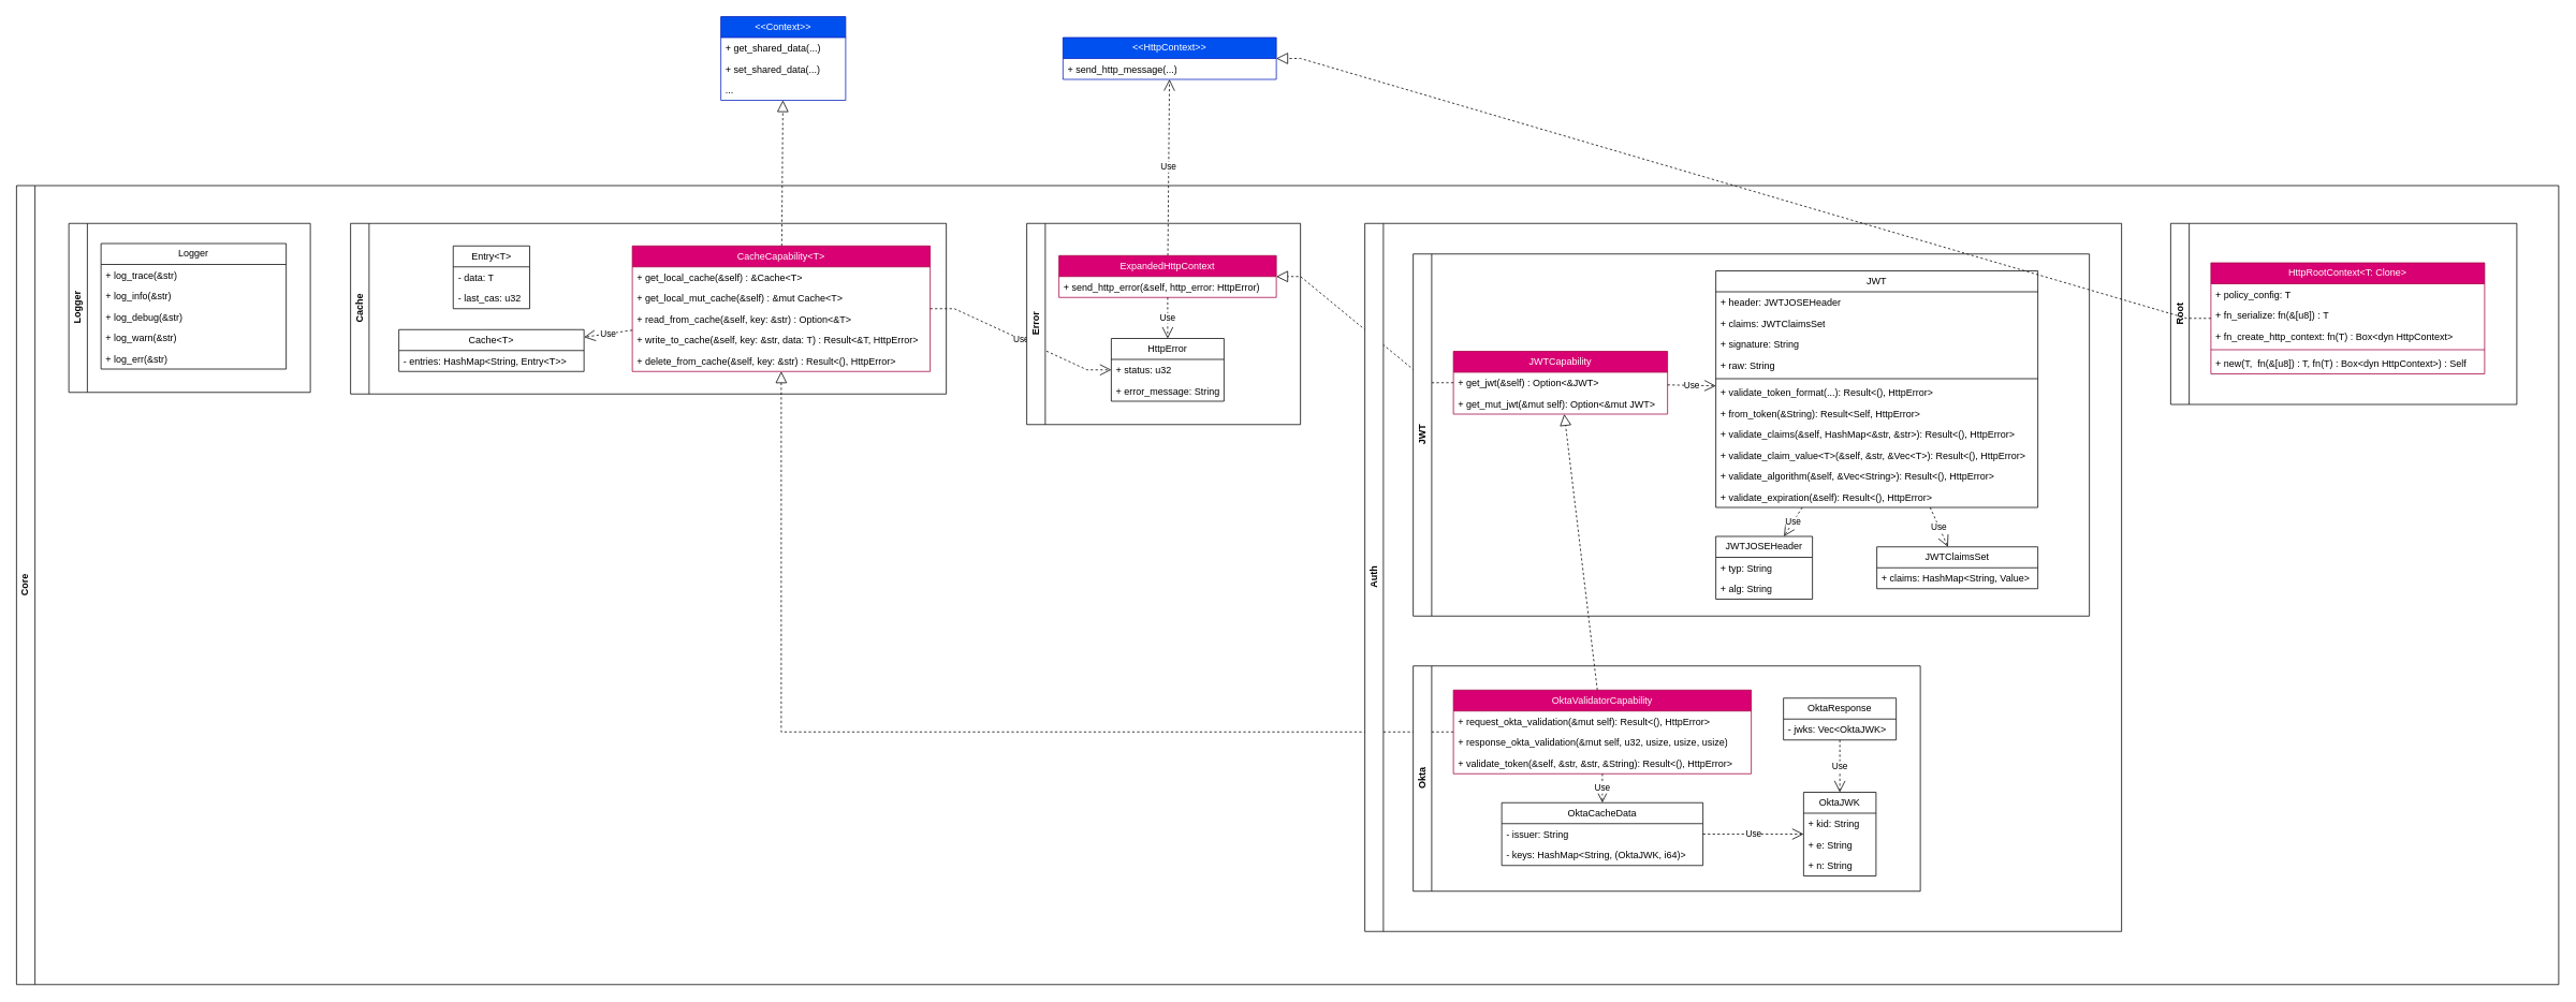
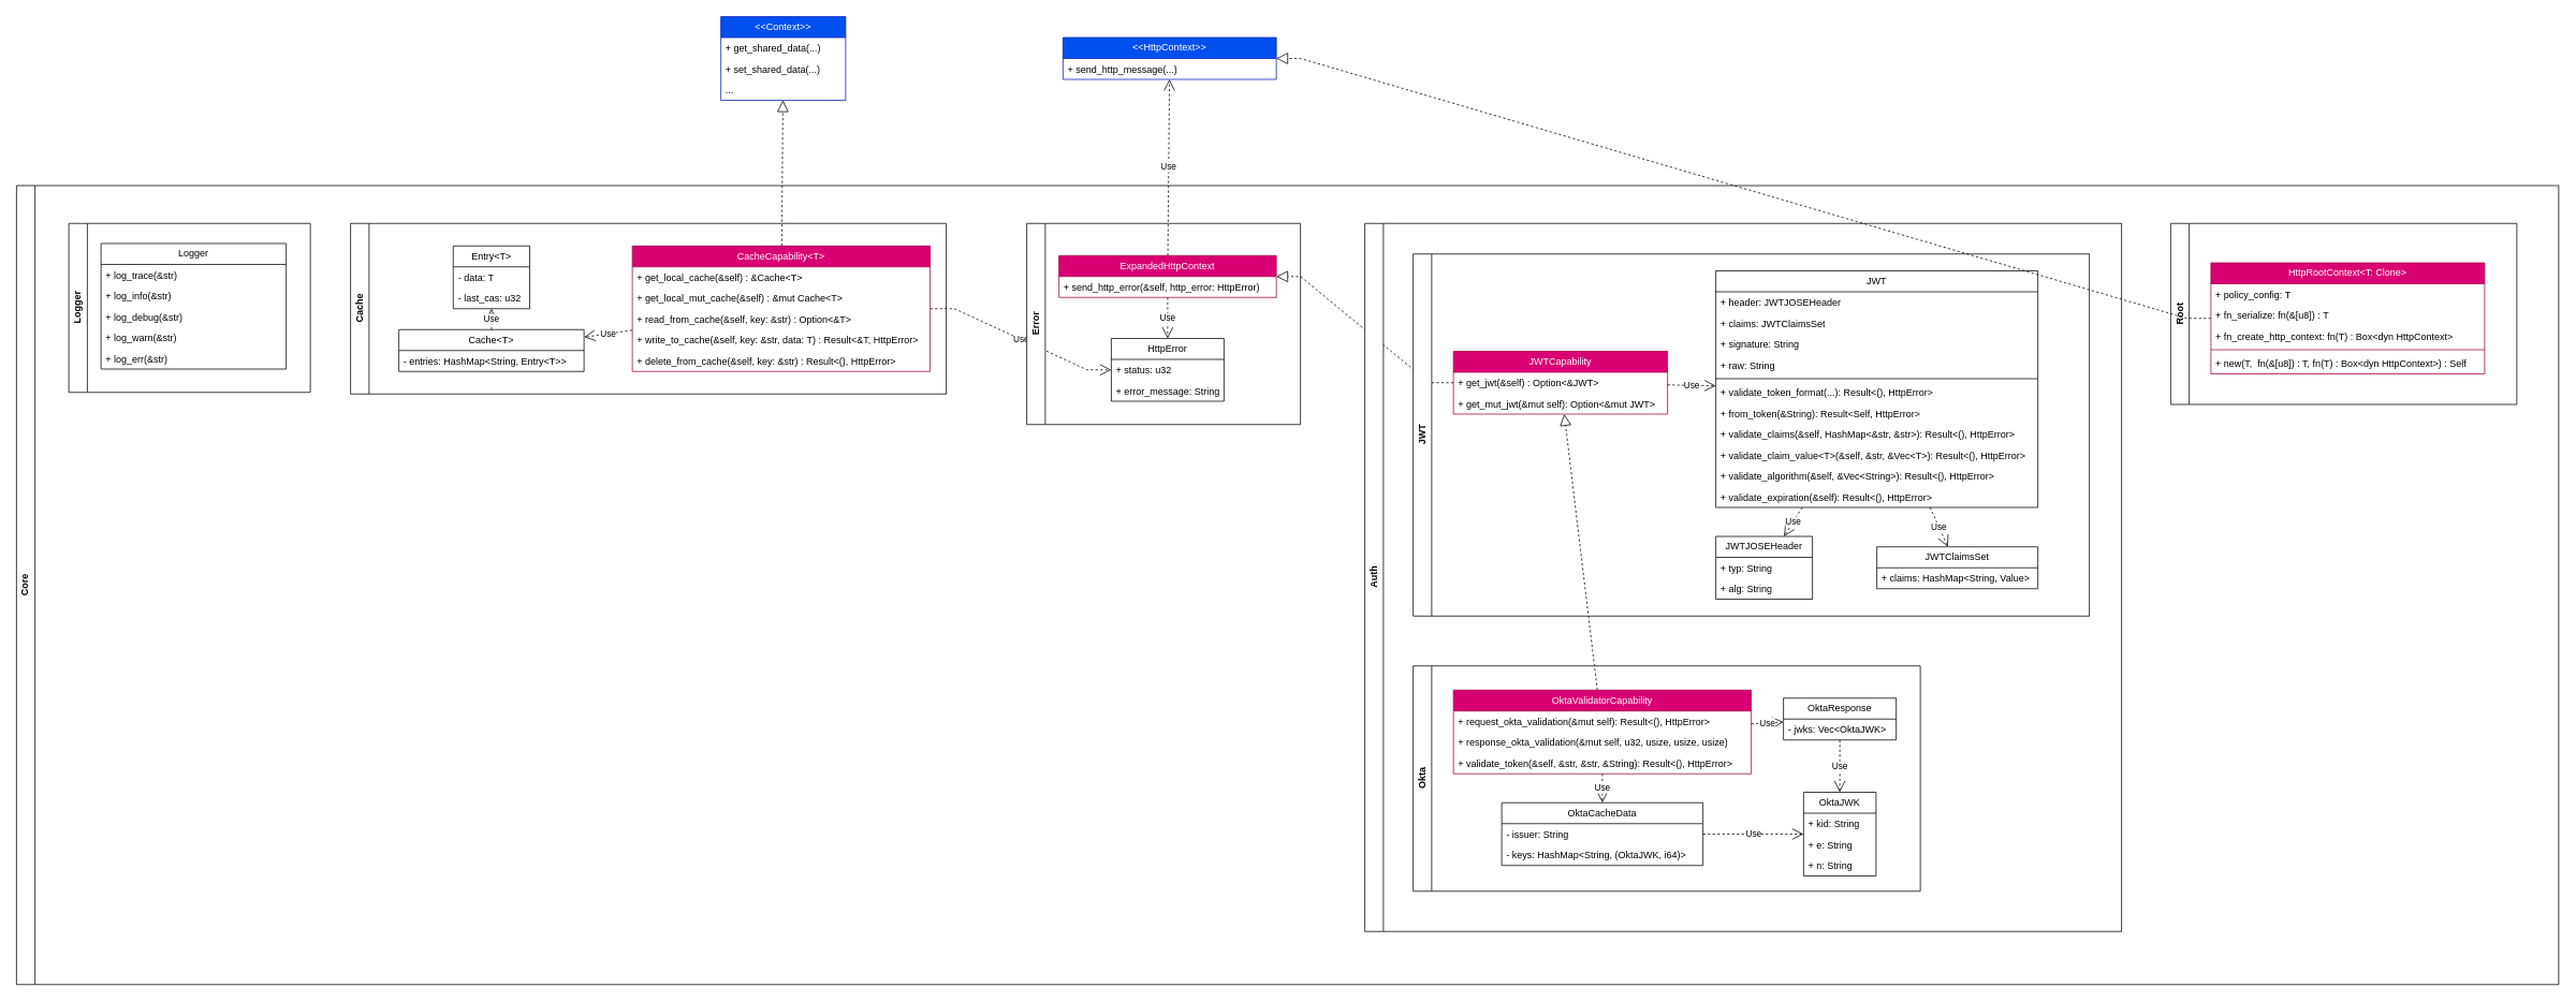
+ <mxCell id="4" value="Use" style="endArrow=open;endSize=12;dashed=1;html=1;rounded=0;" parent="1" source="2" target="22" edge="1"><mxGeometry width="160" relative="1" as="geometry"><mxPoint x="465" y="606" as="sourcePoint" /><mxPoint x="345" y="576" as="targetPoint" /></mxGeometry></mxCell>
+ <mxCell id="86" value="Use" style="endArrow=open;endSize=12;dashed=1;html=1;rounded=0;" edge="1" parent="74" source="82" target="75"><mxGeometry width="160" relative="1" as="geometry"><mxPoint x="540" y="102" as="sourcePoint" /><mxPoint x="540" y="167" as="targetPoint" /></mxGeometry></mxCell>
- <mxCell id="25" value="" style="endArrow=block;dashed=1;endFill=0;endSize=12;html=1;rounded=0;edgeStyle=orthogonalEdgeStyle;" parent="1" source="82" target="5" edge="1"><mxGeometry width="160" relative="1" as="geometry"><mxPoint x="905" y="679" as="sourcePoint" /><mxPoint x="980" y="263" as="targetPoint" /></mxGeometry></mxCell>
